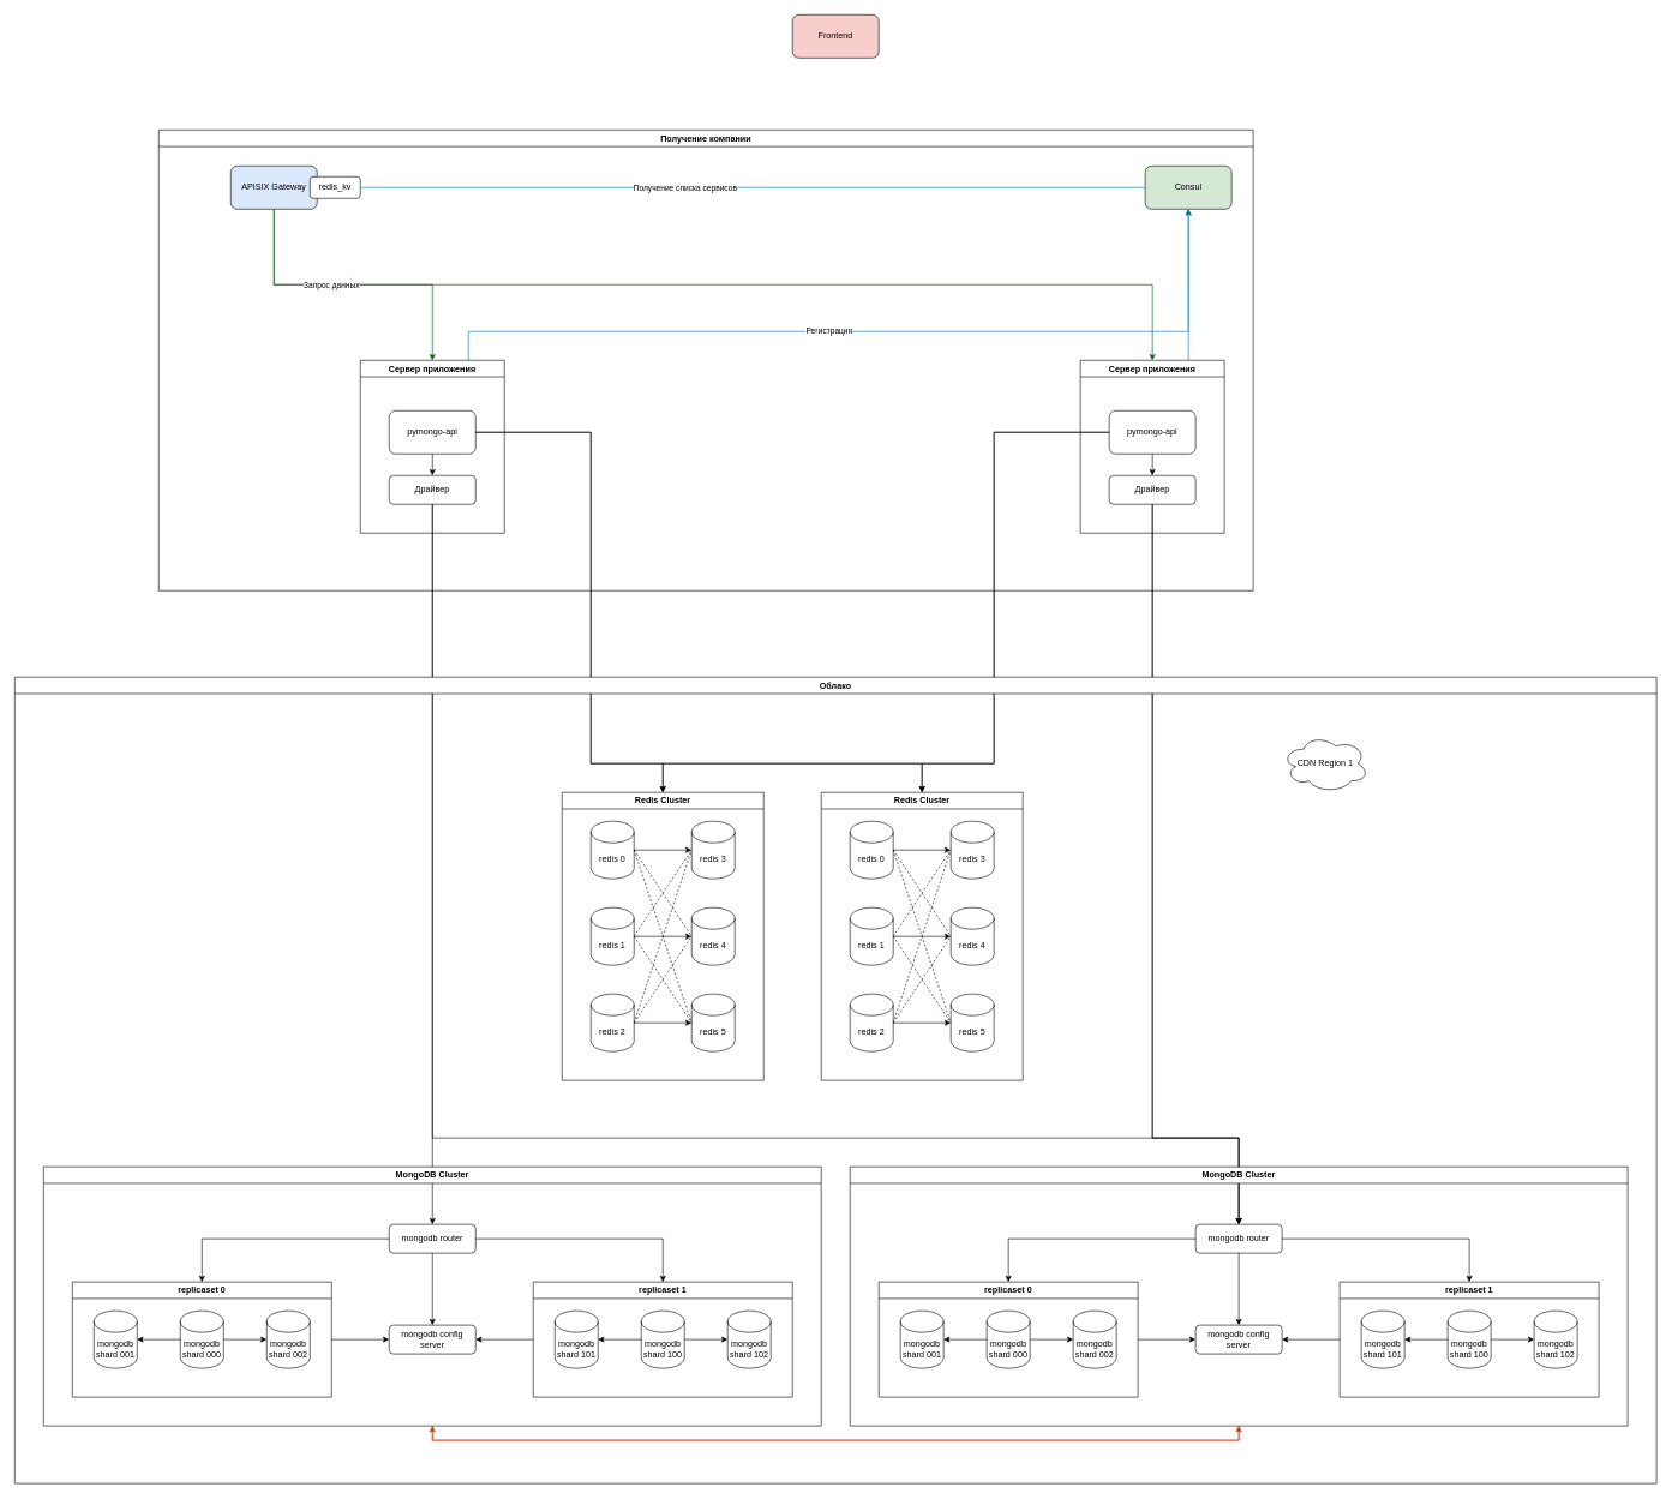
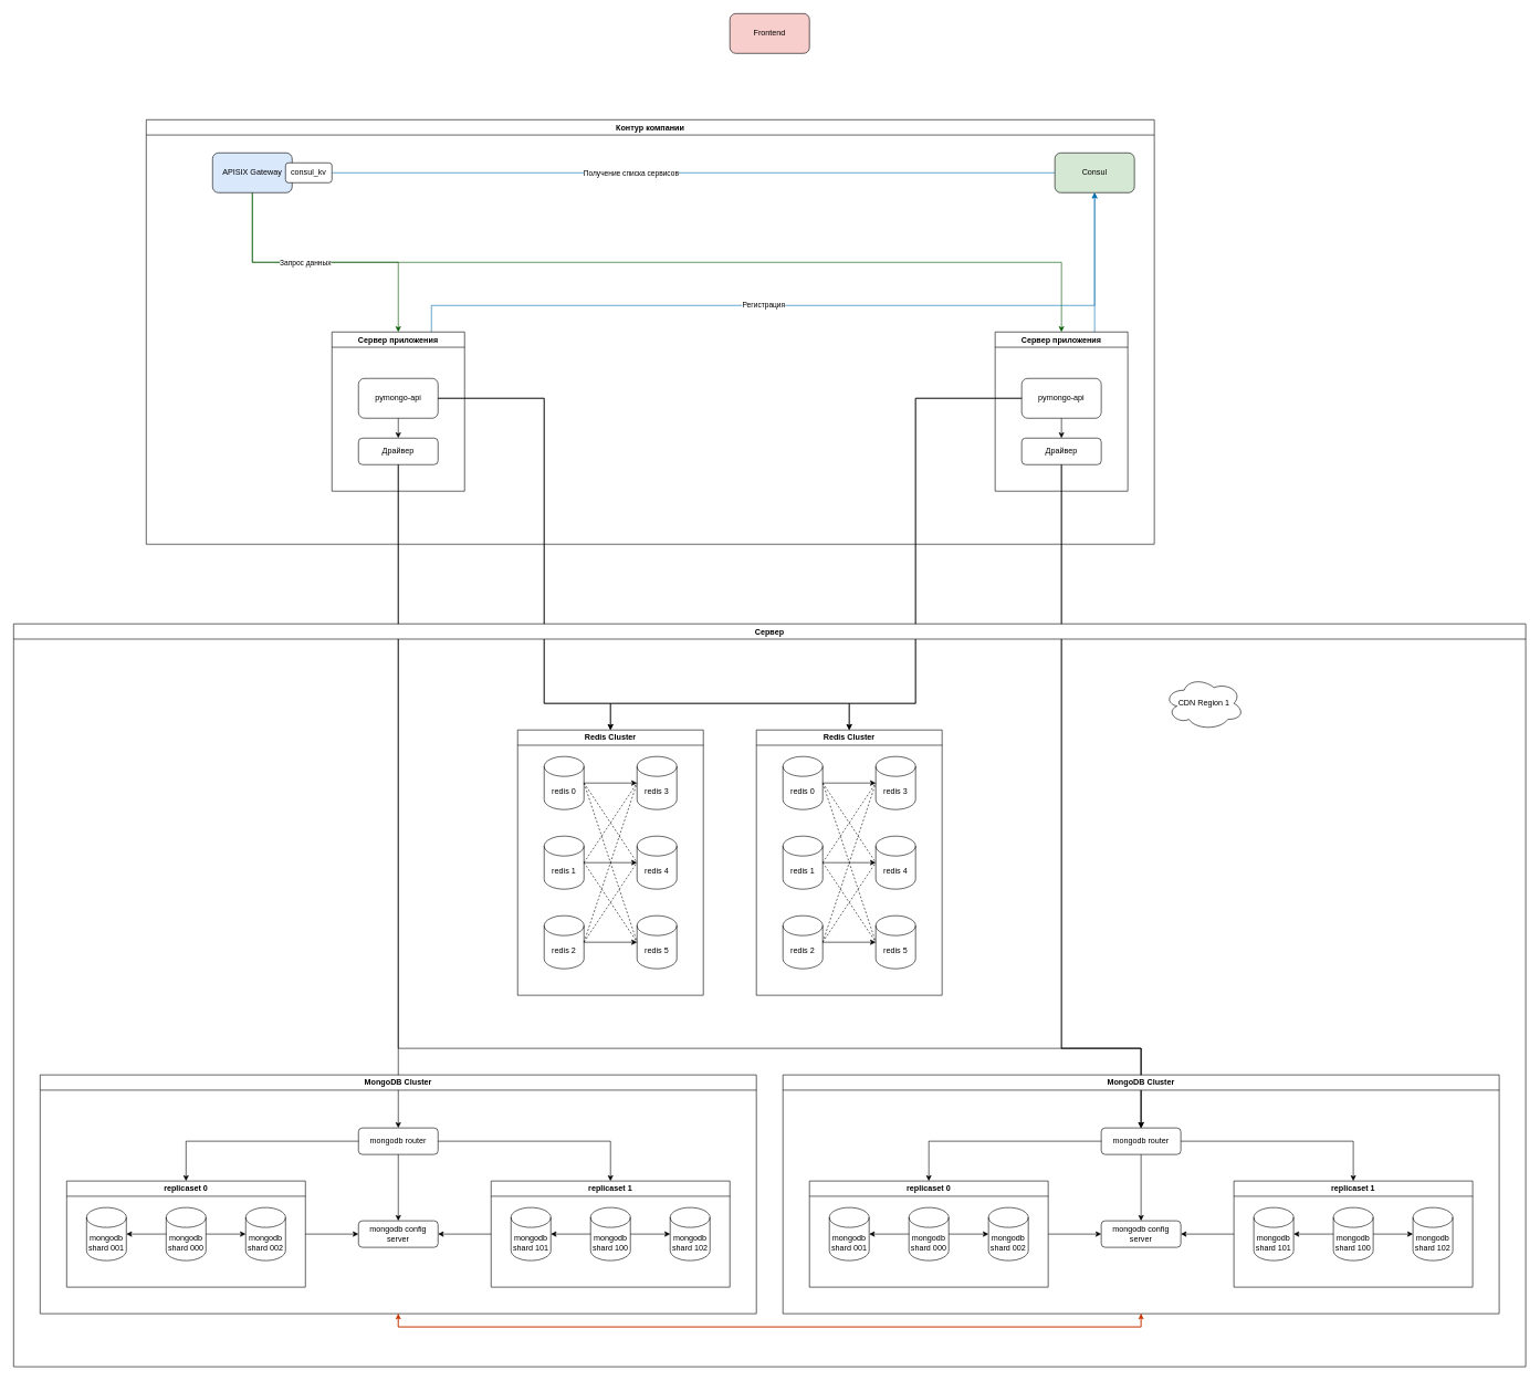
- <mxCell id="62" value="Получение компании" style="swimlane;whiteSpace=wrap;html=1;" parent="1" vertex="1"><mxGeometry x="220" y="180" width="1520" height="640" as="geometry" /></mxCell>
+ <mxCell id="62" value="Контур компании" style="swimlane;whiteSpace=wrap;html=1;" parent="1" vertex="1"><mxGeometry x="220" y="180" width="1520" height="640" as="geometry" /></mxCell>
- <mxCell id="4" value="redis_kv" style="rounded=1;whiteSpace=wrap;html=1;" parent="2" vertex="1"><mxGeometry x="110" y="15" width="70" height="30" as="geometry" /></mxCell>
+ <mxCell id="4" value="consul_kv" style="rounded=1;whiteSpace=wrap;html=1;" parent="2" vertex="1"><mxGeometry x="110" y="15" width="70" height="30" as="geometry" /></mxCell>
- <mxCell id="124" value="Облако" style="swimlane;whiteSpace=wrap;html=1;" parent="1" vertex="1"><mxGeometry y="940" width="2280" height="1120" as="geometry" x="20" /></mxCell>
+ <mxCell id="124" value="Сервер" style="swimlane;whiteSpace=wrap;html=1;" parent="1" vertex="1"><mxGeometry y="940" width="2280" height="1120" as="geometry" x="20" /></mxCell>
- <mxCell id="125" value="CDN Region 1" style="ellipse;shape=cloud;whiteSpace=wrap;html=1;" parent="124" vertex="1"><mxGeometry x="1760" y="80" width="120" height="80" as="geometry" /></mxCell>
+ <mxCell id="125" value="CDN Region 1" style="ellipse;shape=cloud;whiteSpace=wrap;html=1;" parent="124" vertex="1"><mxGeometry x="1735" y="80" width="120" height="80" as="geometry" /></mxCell>
